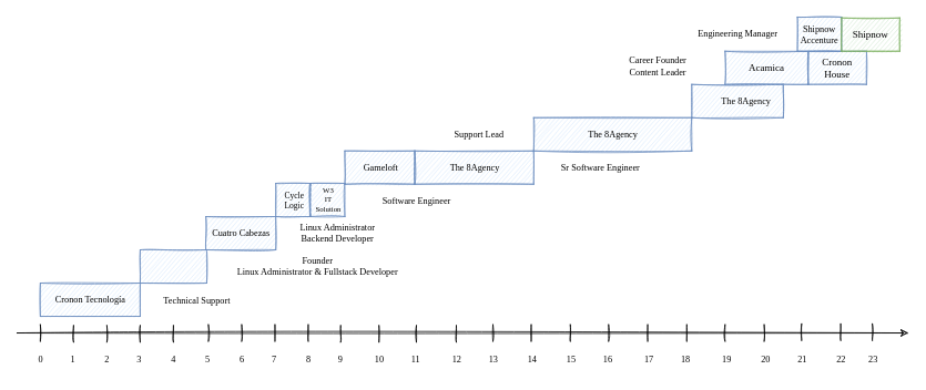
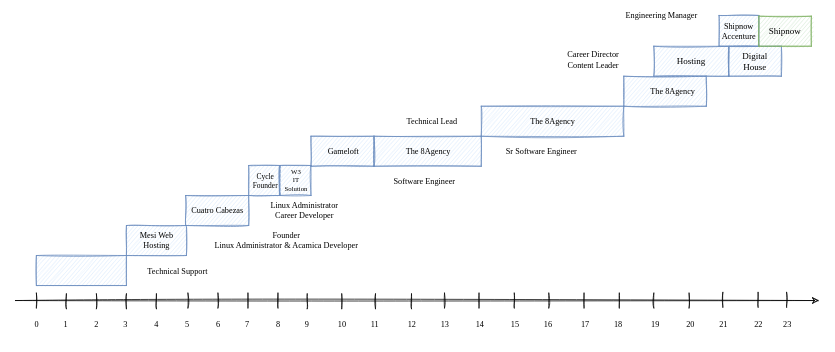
- <mxCell id="54" value="Engineering Manager" style="text;html=1;align=center;verticalAlign=middle;resizable=0;points=[];autosize=1;strokeColor=none;fillColor=none;fontFamily=Comic Sans MS;spacing=2;fontSize=11;" parent="1" vertex="1"><mxGeometry x="821" y="30" width="130" height="20" as="geometry" /></mxCell>
+ <mxCell id="54" value="Engineering Manager" style="text;html=1;align=center;verticalAlign=middle;resizable=0;points=[];autosize=1;strokeColor=none;fillColor=none;fontFamily=Comic Sans MS;spacing=2;fontSize=11;" parent="1" vertex="1"><mxGeometry x="816" y="10" width="130" height="20" as="geometry" /></mxCell>
- <mxCell id="53" value="Career Founder&lt;br&gt;Content Leader" style="text;html=1;align=center;verticalAlign=middle;resizable=0;points=[];autosize=1;strokeColor=none;fillColor=none;fontFamily=Comic Sans MS;spacing=2;fontSize=11;" parent="1" vertex="1"><mxGeometry x="740" y="59" width="100" height="40" as="geometry" /></mxCell>
+ <mxCell id="53" value="Career Director&lt;br&gt;Content Leader" style="text;html=1;align=center;verticalAlign=middle;resizable=0;points=[];autosize=1;strokeColor=none;fillColor=none;fontFamily=Comic Sans MS;spacing=2;fontSize=11;" parent="1" vertex="1"><mxGeometry x="740" y="59" width="100" height="40" as="geometry" /></mxCell>
- <mxCell id="51" value="Acamica" style="rounded=0;whiteSpace=wrap;html=1;imageAspect=1;portConstraintRotation=0;shadow=0;sketch=1;fillStyle=hachure;fillColor=#dae8fc;strokeColor=#6c8ebf;fontFamily=Comic Sans MS;" parent="1" vertex="1"><mxGeometry x="871" y="61" width="100" height="40" as="geometry" /></mxCell>
+ <mxCell id="51" value="Hosting" style="rounded=0;whiteSpace=wrap;html=1;imageAspect=1;portConstraintRotation=0;shadow=0;sketch=1;fillStyle=hachure;fillColor=#dae8fc;strokeColor=#6c8ebf;fontFamily=Comic Sans MS;" parent="1" vertex="1"><mxGeometry x="871" y="61" width="100" height="40" as="geometry" /></mxCell>
- <mxCell id="52" value="Cronon&lt;br&gt;House" style="rounded=0;whiteSpace=wrap;html=1;imageAspect=1;portConstraintRotation=0;shadow=0;sketch=1;fillStyle=hachure;fillColor=#dae8fc;strokeColor=#6c8ebf;fontFamily=Comic Sans MS;" parent="1" vertex="1"><mxGeometry x="971" y="61" width="70" height="40" as="geometry" /></mxCell>
+ <mxCell id="52" value="Digital&lt;br&gt;House" style="rounded=0;whiteSpace=wrap;html=1;imageAspect=1;portConstraintRotation=0;shadow=0;sketch=1;fillStyle=hachure;fillColor=#dae8fc;strokeColor=#6c8ebf;fontFamily=Comic Sans MS;" parent="1" vertex="1"><mxGeometry x="971" y="61" width="70" height="40" as="geometry" /></mxCell>
- <mxCell id="48" value="Support Lead" style="text;html=1;align=center;verticalAlign=middle;resizable=0;points=[];autosize=1;strokeColor=none;fillColor=none;fontFamily=Comic Sans MS;spacing=2;fontSize=11;" parent="1" vertex="1"><mxGeometry x="524.5" y="151" width="100" height="20" as="geometry" /></mxCell>
+ <mxCell id="48" value="Technical Lead" style="text;html=1;align=center;verticalAlign=middle;resizable=0;points=[];autosize=1;strokeColor=none;fillColor=none;fontFamily=Comic Sans MS;spacing=2;fontSize=11;" parent="1" vertex="1"><mxGeometry x="524.5" y="151" width="100" height="20" as="geometry" /></mxCell>
- <mxCell id="36" value="Cycle&lt;br style=&quot;font-size: 10px;&quot;&gt;Logic" style="text;html=1;align=center;verticalAlign=middle;resizable=0;points=[];autosize=1;strokeColor=none;fillColor=none;fontFamily=Comic Sans MS;spacing=2;fontSize=10;" parent="1" vertex="1"><mxGeometry x="333" y="225" width="40" height="30" as="geometry" /></mxCell>
+ <mxCell id="36" value="Cycle&lt;br style=&quot;font-size: 10px;&quot;&gt;Founder" style="text;html=1;align=center;verticalAlign=middle;resizable=0;points=[];autosize=1;strokeColor=none;fillColor=none;fontFamily=Comic Sans MS;spacing=2;fontSize=10;" parent="1" vertex="1"><mxGeometry x="333" y="225" width="40" height="30" as="geometry" /></mxCell>
- <mxCell id="44" value="Software Engineer" style="text;html=1;align=center;verticalAlign=middle;resizable=0;points=[];autosize=1;strokeColor=none;fillColor=none;fontFamily=Comic Sans MS;spacing=2;fontSize=11;" parent="1" vertex="1"><mxGeometry x="440" y="231" width="120" height="20" as="geometry" /></mxCell>
+ <mxCell id="44" value="Software Engineer" style="text;html=1;align=center;verticalAlign=middle;resizable=0;points=[];autosize=1;strokeColor=none;fillColor=none;fontFamily=Comic Sans MS;spacing=2;fontSize=11;" parent="1" vertex="1"><mxGeometry x="505" y="231" width="120" height="20" as="geometry" /></mxCell>
- <mxCell id="39" value="Linux Administrator&lt;br&gt;Backend Developer" style="text;html=1;align=center;verticalAlign=middle;resizable=0;points=[];autosize=1;strokeColor=none;fillColor=none;fontFamily=Comic Sans MS;spacing=2;fontSize=11;" parent="1" vertex="1"><mxGeometry x="345" y="260" width="120" height="40" as="geometry" /></mxCell>
+ <mxCell id="39" value="Linux Administrator&lt;br&gt;Career Developer" style="text;html=1;align=center;verticalAlign=middle;resizable=0;points=[];autosize=1;strokeColor=none;fillColor=none;fontFamily=Comic Sans MS;spacing=2;fontSize=11;" parent="1" vertex="1"><mxGeometry x="345" y="260" width="120" height="40" as="geometry" /></mxCell>
+ <mxCell id="32" value="Mesi Web&lt;br&gt;Hosting" style="text;html=1;align=center;verticalAlign=middle;resizable=0;points=[];autosize=1;strokeColor=none;fillColor=none;fontFamily=Comic Sans MS;spacing=2;fontSize=11;" parent="1" vertex="1"><mxGeometry x="173" y="300" width="70" height="40" as="geometry" /></mxCell>
- <mxCell id="30" value="Founder&lt;br&gt;Linux Administrator &amp;amp; Fullstack Developer" style="text;html=1;align=center;verticalAlign=middle;resizable=0;points=[];autosize=1;strokeColor=none;fillColor=none;fontFamily=Comic Sans MS;spacing=2;fontSize=11;" parent="1" vertex="1"><mxGeometry x="261" y="300" width="240" height="40" as="geometry" /></mxCell>
+ <mxCell id="30" value="Founder&lt;br&gt;Linux Administrator &amp;amp; Acamica Developer" style="text;html=1;align=center;verticalAlign=middle;resizable=0;points=[];autosize=1;strokeColor=none;fillColor=none;fontFamily=Comic Sans MS;spacing=2;fontSize=11;" parent="1" vertex="1"><mxGeometry x="261" y="300" width="240" height="40" as="geometry" /></mxCell>
- <mxCell id="31" value="Cronon Tecnología" style="text;html=1;align=center;verticalAlign=middle;resizable=0;points=[];autosize=1;strokeColor=none;fillColor=none;fontFamily=Comic Sans MS;spacing=2;fontSize=11;" parent="1" vertex="1"><mxGeometry x="53" y="350" width="110" height="20" as="geometry" /></mxCell>
